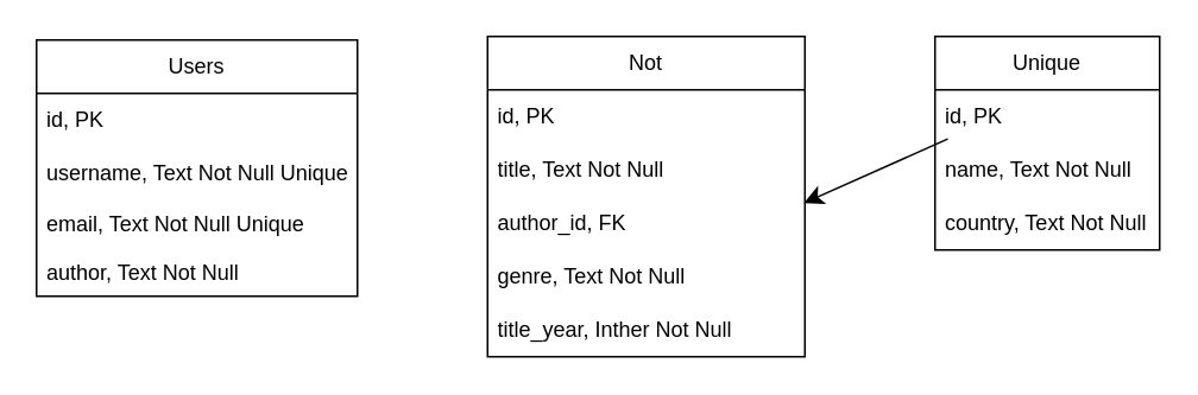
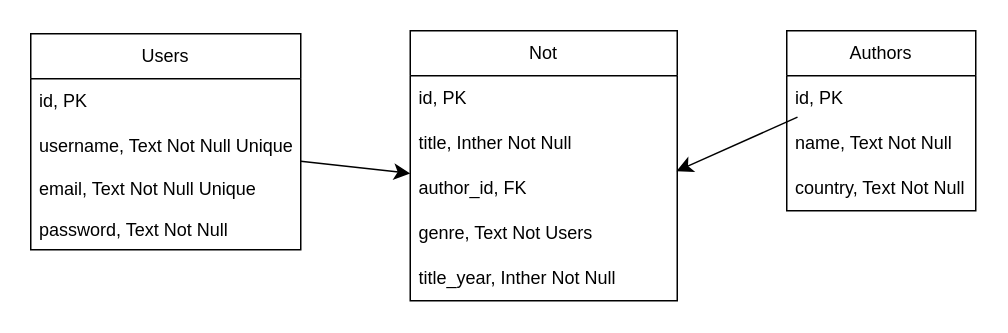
- <mxCell id="13" value="Unique" style="swimlane;fontStyle=0;childLayout=stackLayout;horizontal=1;startSize=30;horizontalStack=0;resizeParent=1;resizeParentMax=0;resizeLast=0;collapsible=1;marginBottom=0;whiteSpace=wrap;html=1;" vertex="1" parent="1"><mxGeometry x="524" y="20" width="126" height="120" as="geometry" /></mxCell>
+ <mxCell id="13" value="Authors" style="swimlane;fontStyle=0;childLayout=stackLayout;horizontal=1;startSize=30;horizontalStack=0;resizeParent=1;resizeParentMax=0;resizeLast=0;collapsible=1;marginBottom=0;whiteSpace=wrap;html=1;" vertex="1" parent="1"><mxGeometry x="524" y="20" width="126" height="120" as="geometry" /></mxCell>
- <mxCell id="9" value="title, Text Not Null" style="text;strokeColor=none;fillColor=none;align=left;verticalAlign=middle;spacingLeft=4;spacingRight=4;overflow=hidden;points=[[0,0.5],[1,0.5]];portConstraint=eastwest;rotatable=0;whiteSpace=wrap;html=1;" vertex="1" parent="7"><mxGeometry y="60" width="178" height="30" as="geometry" /></mxCell>
+ <mxCell id="9" value="title, Inther Not Null" style="text;strokeColor=none;fillColor=none;align=left;verticalAlign=middle;spacingLeft=4;spacingRight=4;overflow=hidden;points=[[0,0.5],[1,0.5]];portConstraint=eastwest;rotatable=0;whiteSpace=wrap;html=1;" vertex="1" parent="7"><mxGeometry y="60" width="178" height="30" as="geometry" /></mxCell>
+ <mxCell id="18" value="" style="edgeStyle=none;curved=1;rounded=0;orthogonalLoop=1;jettySize=auto;html=1;fontSize=12;startSize=8;endSize=8;" edge="1" parent="1" source="4" target="10"><mxGeometry relative="1" as="geometry" /></mxCell>
- <mxCell id="6" value="author, Text Not Null" style="text;strokeColor=none;fillColor=none;align=left;verticalAlign=middle;spacingLeft=4;spacingRight=4;overflow=hidden;points=[[0,0.5],[1,0.5]];portConstraint=eastwest;rotatable=0;whiteSpace=wrap;html=1;" vertex="1" parent="2"><mxGeometry y="117" width="180" height="27" as="geometry" /></mxCell>
+ <mxCell id="6" value="password, Text Not Null" style="text;strokeColor=none;fillColor=none;align=left;verticalAlign=middle;spacingLeft=4;spacingRight=4;overflow=hidden;points=[[0,0.5],[1,0.5]];portConstraint=eastwest;rotatable=0;whiteSpace=wrap;html=1;" vertex="1" parent="2"><mxGeometry y="117" width="180" height="27" as="geometry" /></mxCell>
- <mxCell id="11" value="genre, Text Not Null" style="text;strokeColor=none;fillColor=none;align=left;verticalAlign=middle;spacingLeft=4;spacingRight=4;overflow=hidden;points=[[0,0.5],[1,0.5]];portConstraint=eastwest;rotatable=0;whiteSpace=wrap;html=1;" vertex="1" parent="7"><mxGeometry y="120" width="178" height="30" as="geometry" /></mxCell>
+ <mxCell id="11" value="genre, Text Not Users" style="text;strokeColor=none;fillColor=none;align=left;verticalAlign=middle;spacingLeft=4;spacingRight=4;overflow=hidden;points=[[0,0.5],[1,0.5]];portConstraint=eastwest;rotatable=0;whiteSpace=wrap;html=1;" vertex="1" parent="7"><mxGeometry y="120" width="178" height="30" as="geometry" /></mxCell>
